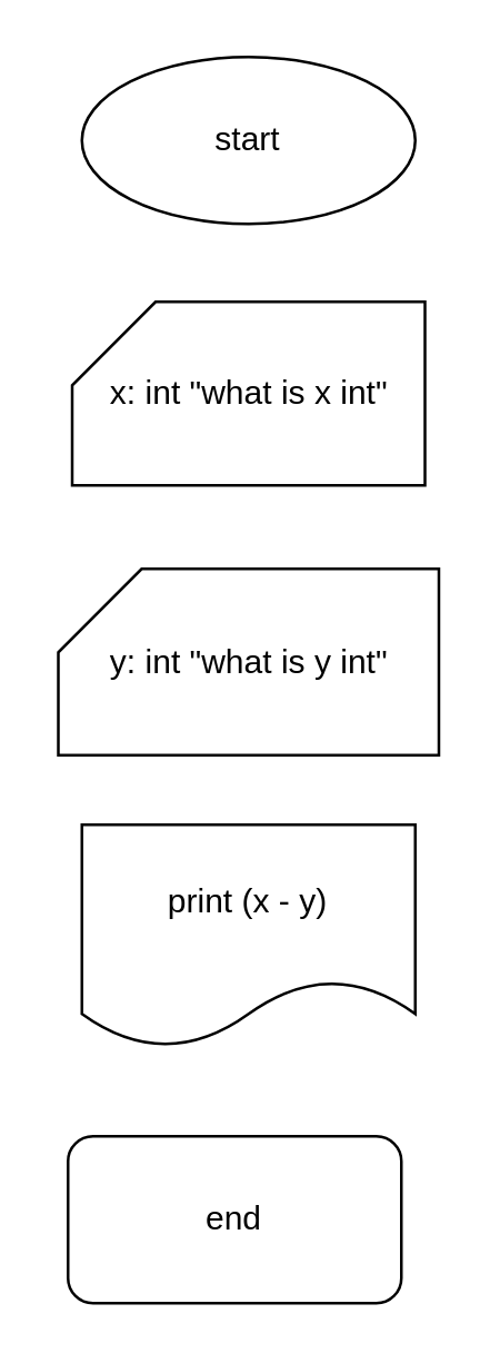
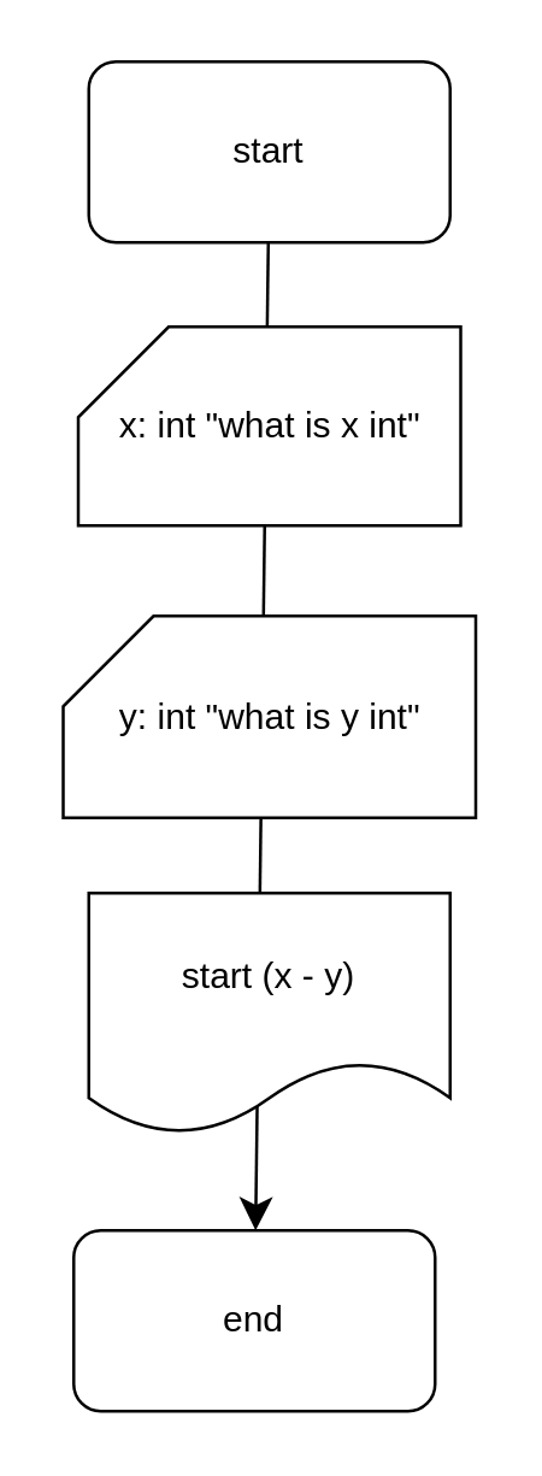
- <mxCell id="3" value="start" style="ellipse;whiteSpace=wrap;html=1;" parent="1" vertex="1"><mxGeometry x="29" y="20" width="120" height="60" as="geometry" /></mxCell>
+ <mxCell id="3" value="start" style="rounded=1;whiteSpace=wrap;html=1;" parent="1" vertex="1"><mxGeometry x="29" y="20" width="120" height="60" as="geometry" /></mxCell>
- <mxCell id="7" value="print (x - y)" style="shape=document;whiteSpace=wrap;html=1;boundedLbl=1;" parent="1" vertex="1"><mxGeometry x="29" y="296" width="120" height="80" as="geometry" /></mxCell>
+ <mxCell id="7" value="start (x - y)" style="shape=document;whiteSpace=wrap;html=1;boundedLbl=1;" parent="1" vertex="1"><mxGeometry x="29" y="296" width="120" height="80" as="geometry" /></mxCell>
+ <mxCell id="2" value="" style="edgeStyle=none;curved=1;rounded=0;orthogonalLoop=1;jettySize=auto;html=1;fontSize=12;startSize=8;endSize=8;" parent="1" source="3" target="4" edge="1"><mxGeometry relative="1" as="geometry" /></mxCell>
